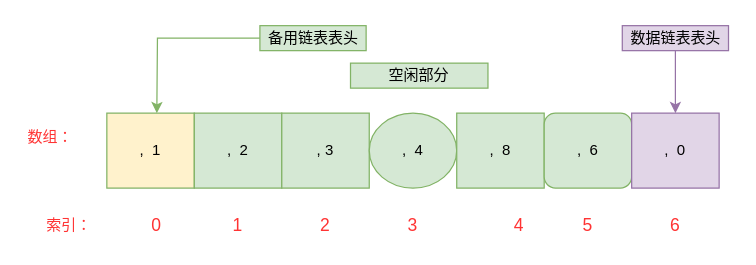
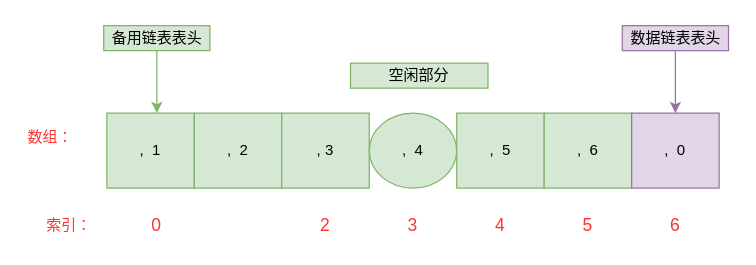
- <mxCell id="20" value="备用链表表头" style="rounded=0;whiteSpace=wrap;html=1;fillColor=#d5e8d4;strokeColor=#82b366;" parent="1" vertex="1"><mxGeometry x="207.5" y="20" width="85" height="20" as="geometry" /></mxCell>
+ <mxCell id="20" value="备用链表表头" style="rounded=0;whiteSpace=wrap;html=1;fillColor=#d5e8d4;strokeColor=#82b366;" parent="1" vertex="1"><mxGeometry x="82.5" y="20" width="85" height="20" as="geometry" /></mxCell>
- <mxCell id="10" value=",&amp;nbsp; 1" style="rounded=0;whiteSpace=wrap;html=1;fillColor=#fff2cc;strokeColor=#82b366;" parent="1" vertex="1"><mxGeometry x="85" y="90" width="70" height="60" as="geometry" /></mxCell>
+ <mxCell id="10" value=",&amp;nbsp; 1" style="rounded=0;whiteSpace=wrap;html=1;fillColor=#d5e8d4;strokeColor=#82b366;" parent="1" vertex="1"><mxGeometry x="85" y="90" width="70" height="60" as="geometry" /></mxCell>
- <mxCell id="14" value=",&amp;nbsp; 8" style="rounded=0;whiteSpace=wrap;html=1;fillColor=#d5e8d4;strokeColor=#82b366;" parent="1" vertex="1"><mxGeometry x="365" y="90" width="70" height="60" as="geometry" /></mxCell>
+ <mxCell id="14" value=",&amp;nbsp; 5" style="rounded=0;whiteSpace=wrap;html=1;fillColor=#d5e8d4;strokeColor=#82b366;" parent="1" vertex="1"><mxGeometry x="365" y="90" width="70" height="60" as="geometry" /></mxCell>
- <mxCell id="15" value=",&amp;nbsp; 6" style="whiteSpace=wrap;html=1;fillColor=#d5e8d4;strokeColor=#82b366;rounded=1;" parent="1" vertex="1"><mxGeometry x="435" y="90" width="70" height="60" as="geometry" /></mxCell>
+ <mxCell id="15" value=",&amp;nbsp; 6" style="rounded=0;whiteSpace=wrap;html=1;fillColor=#d5e8d4;strokeColor=#82b366;" parent="1" vertex="1"><mxGeometry x="435" y="90" width="70" height="60" as="geometry" /></mxCell>
- <mxCell id="5" value="1" style="text;html=1;align=center;verticalAlign=middle;whiteSpace=wrap;rounded=0;fontColor=#FF3333;fontSize=14;" parent="1" vertex="1"><mxGeometry x="170" y="170" width="40" height="20" as="geometry" /></mxCell>
- <mxCell id="8" value="4" style="text;html=1;align=center;verticalAlign=middle;whiteSpace=wrap;rounded=0;fontColor=#FF3333;fontSize=14;" parent="1" vertex="1"><mxGeometry x="395" y="170" width="40" height="20" as="geometry" /></mxCell>
+ <mxCell id="8" value="4" style="text;html=1;align=center;verticalAlign=middle;whiteSpace=wrap;rounded=0;fontColor=#FF3333;fontSize=14;" parent="1" vertex="1"><mxGeometry x="380" y="170" width="40" height="20" as="geometry" /></mxCell>
